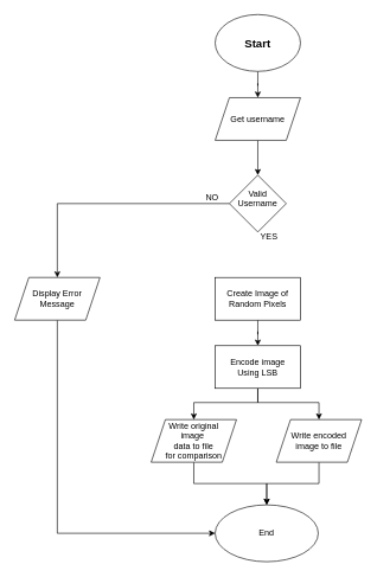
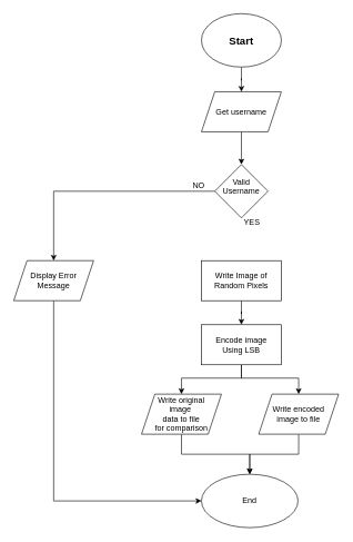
- <mxCell id="11" value="Create Image of Random Pixels" style="rounded=0;whiteSpace=wrap;html=1;" vertex="1" parent="1"><mxGeometry x="302" y="390" width="120" height="60" as="geometry" /></mxCell>
+ <mxCell id="11" value="Write Image of Random Pixels" style="rounded=0;whiteSpace=wrap;html=1;" vertex="1" parent="1"><mxGeometry x="302" y="390" width="120" height="60" as="geometry" /></mxCell>
